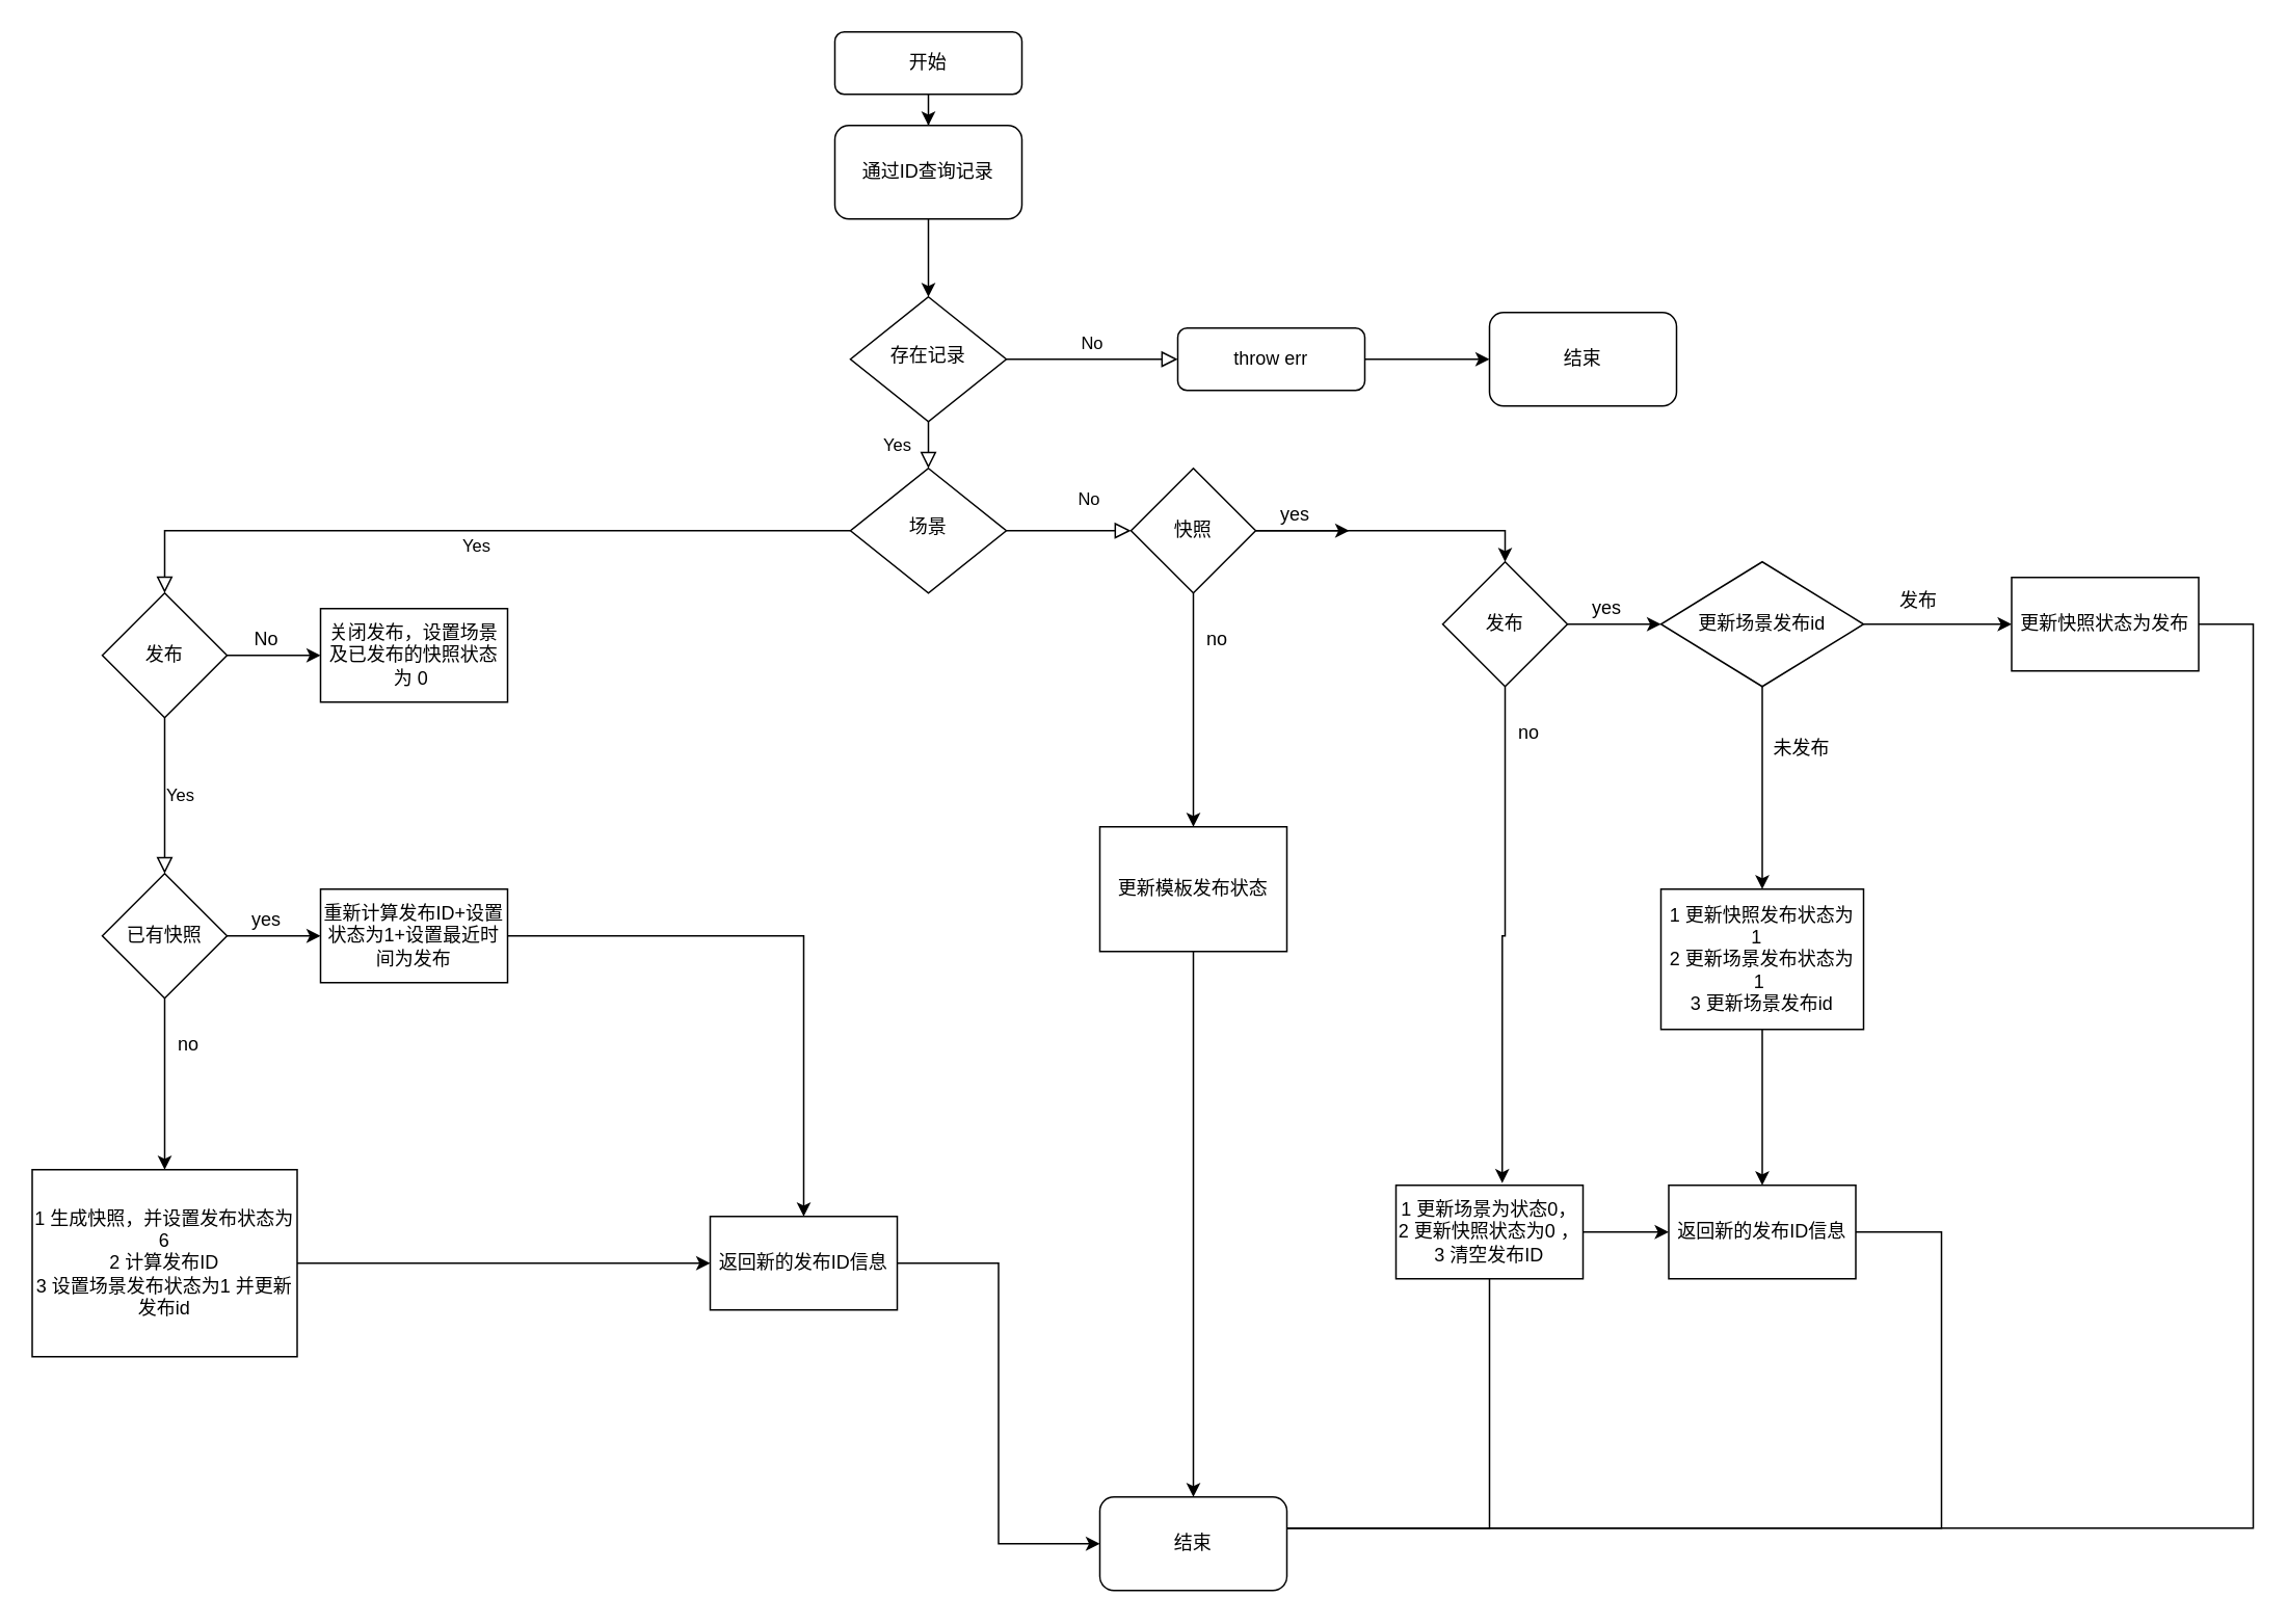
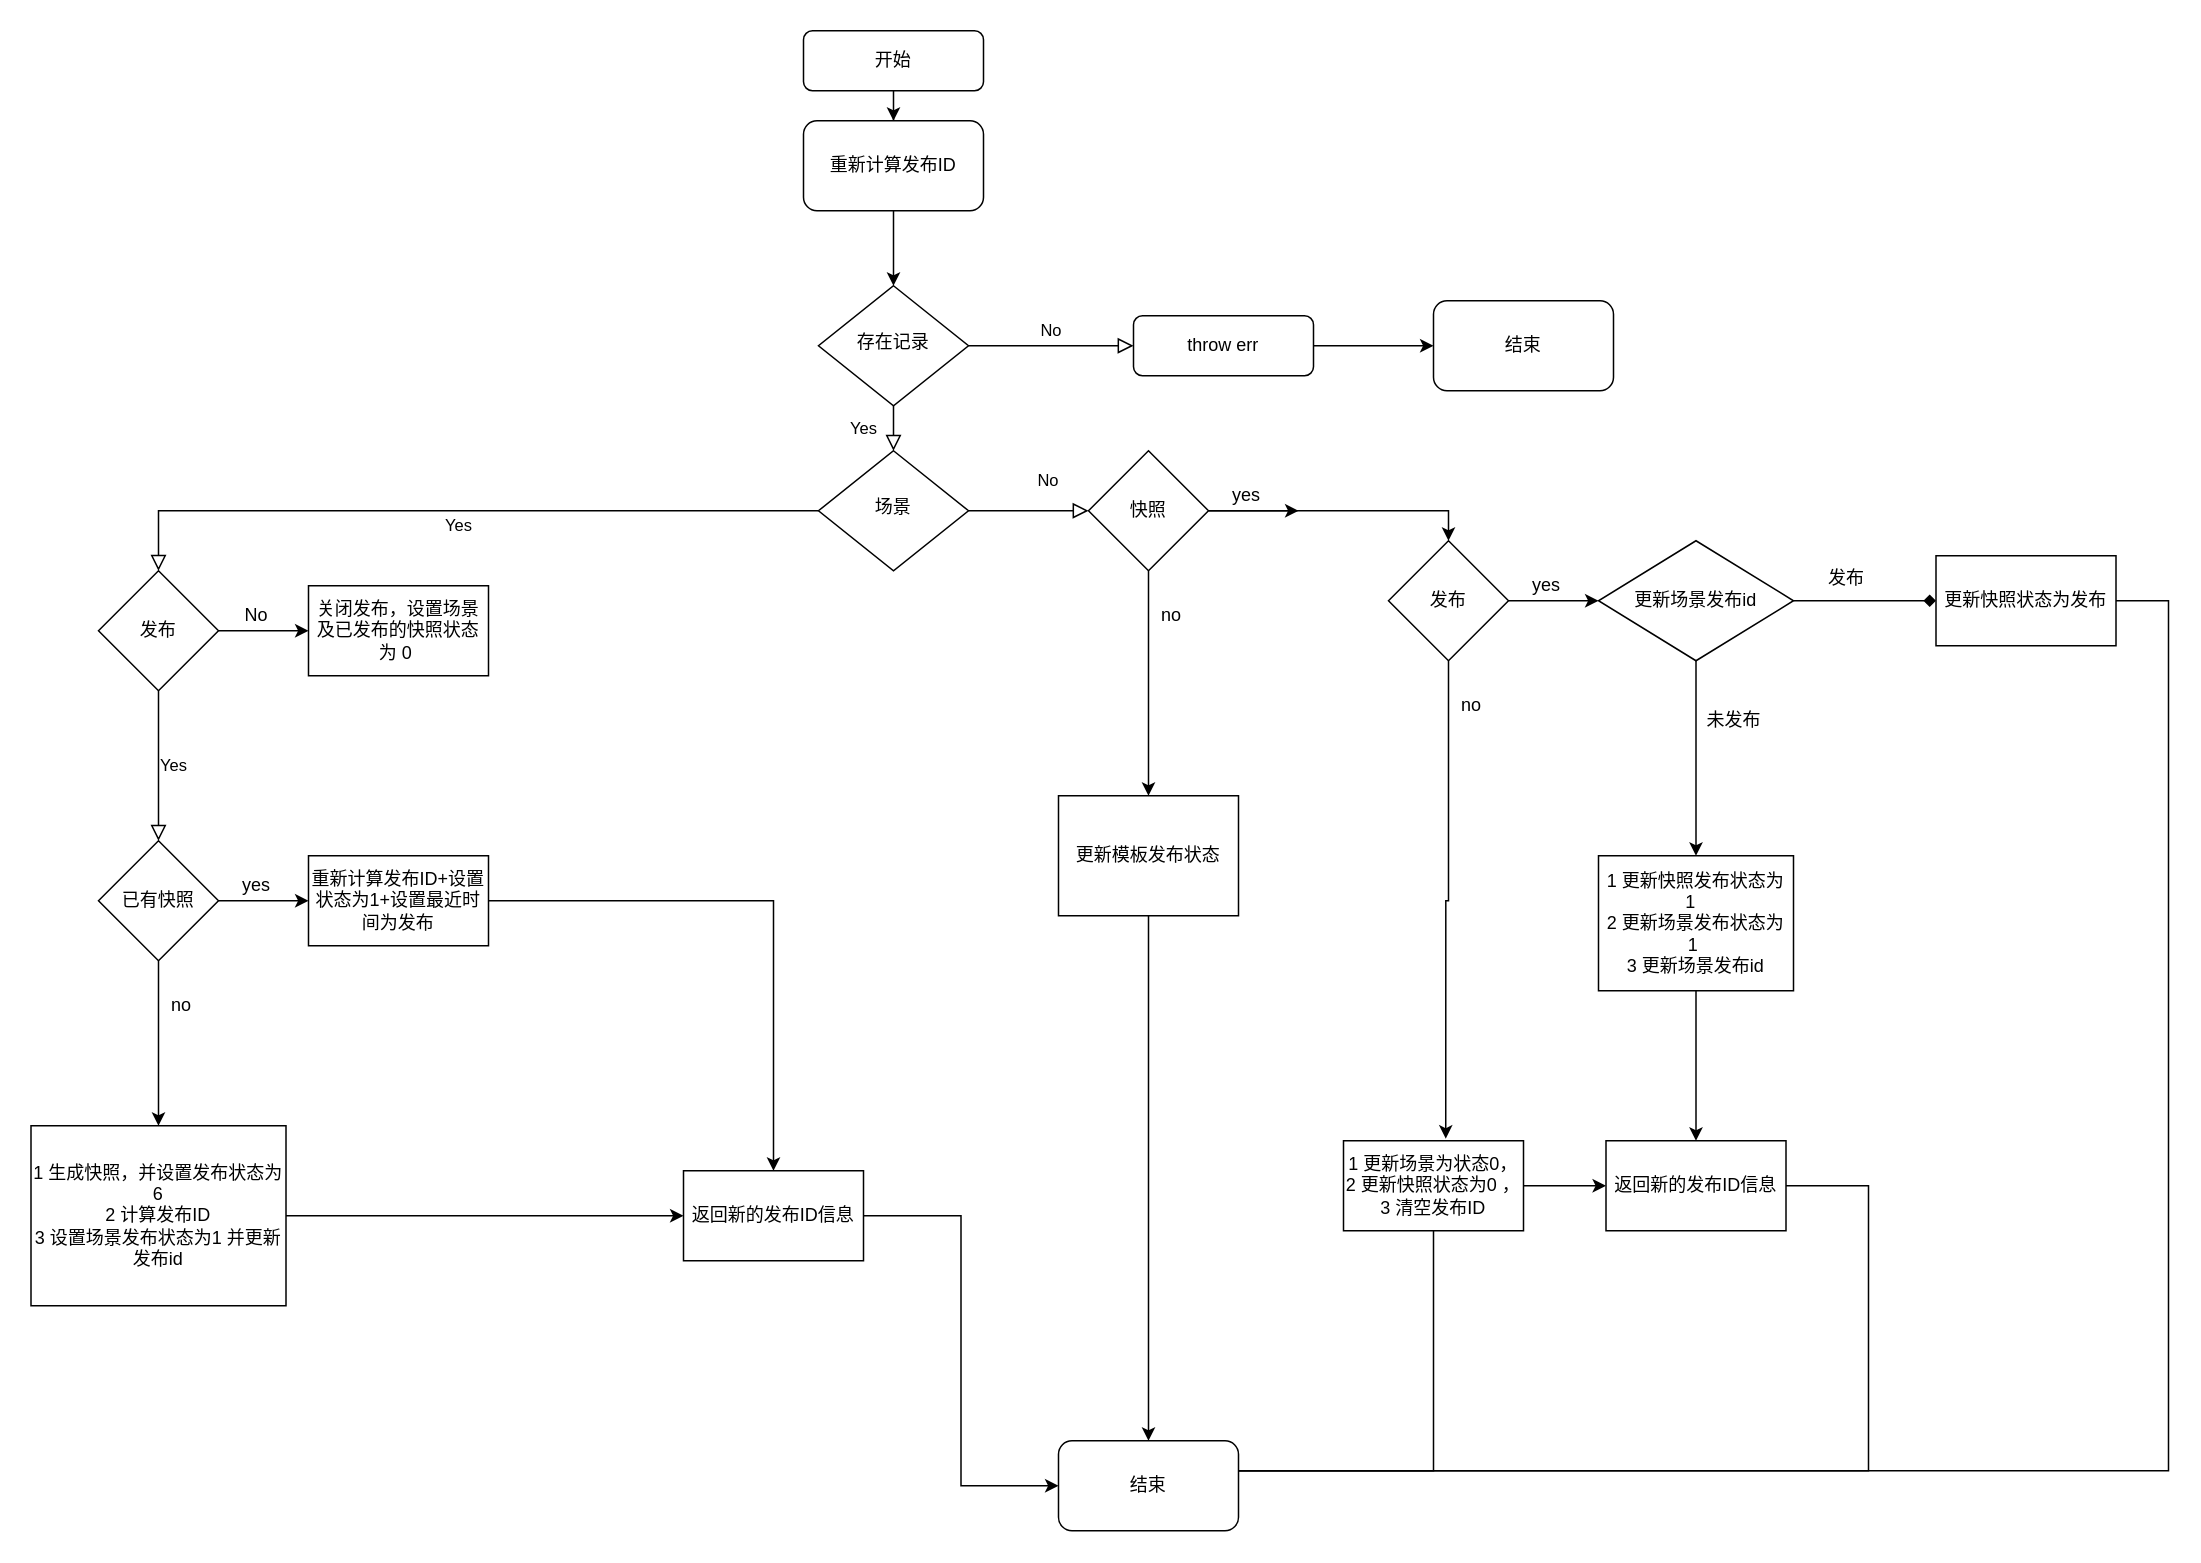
- <mxCell id="13" value="&lt;font style=&quot;vertical-align: inherit&quot;&gt;&lt;font style=&quot;vertical-align: inherit&quot;&gt;通过ID查询记录&lt;/font&gt;&lt;/font&gt;" style="whiteSpace=wrap;html=1;rounded=1;glass=0;strokeWidth=1;shadow=0;" parent="1" vertex="1"><mxGeometry x="535" y="80" width="120" height="60" as="geometry" /></mxCell>
+ <mxCell id="13" value="&lt;font style=&quot;vertical-align: inherit&quot;&gt;&lt;font style=&quot;vertical-align: inherit&quot;&gt;重新计算发布ID&lt;/font&gt;&lt;/font&gt;" style="whiteSpace=wrap;html=1;rounded=1;glass=0;strokeWidth=1;shadow=0;" parent="1" vertex="1"><mxGeometry x="535" y="80" width="120" height="60" as="geometry" /></mxCell>
- <mxCell id="43" value="" style="edgeStyle=orthogonalEdgeStyle;rounded=0;orthogonalLoop=1;jettySize=auto;html=1;" parent="1" source="45" target="47" edge="1"><mxGeometry relative="1" as="geometry" /></mxCell>
+ <mxCell id="43" value="" style="edgeStyle=orthogonalEdgeStyle;rounded=0;orthogonalLoop=1;jettySize=auto;html=1;endArrow=diamond;" parent="1" source="45" target="47" edge="1"><mxGeometry relative="1" as="geometry" /></mxCell>
